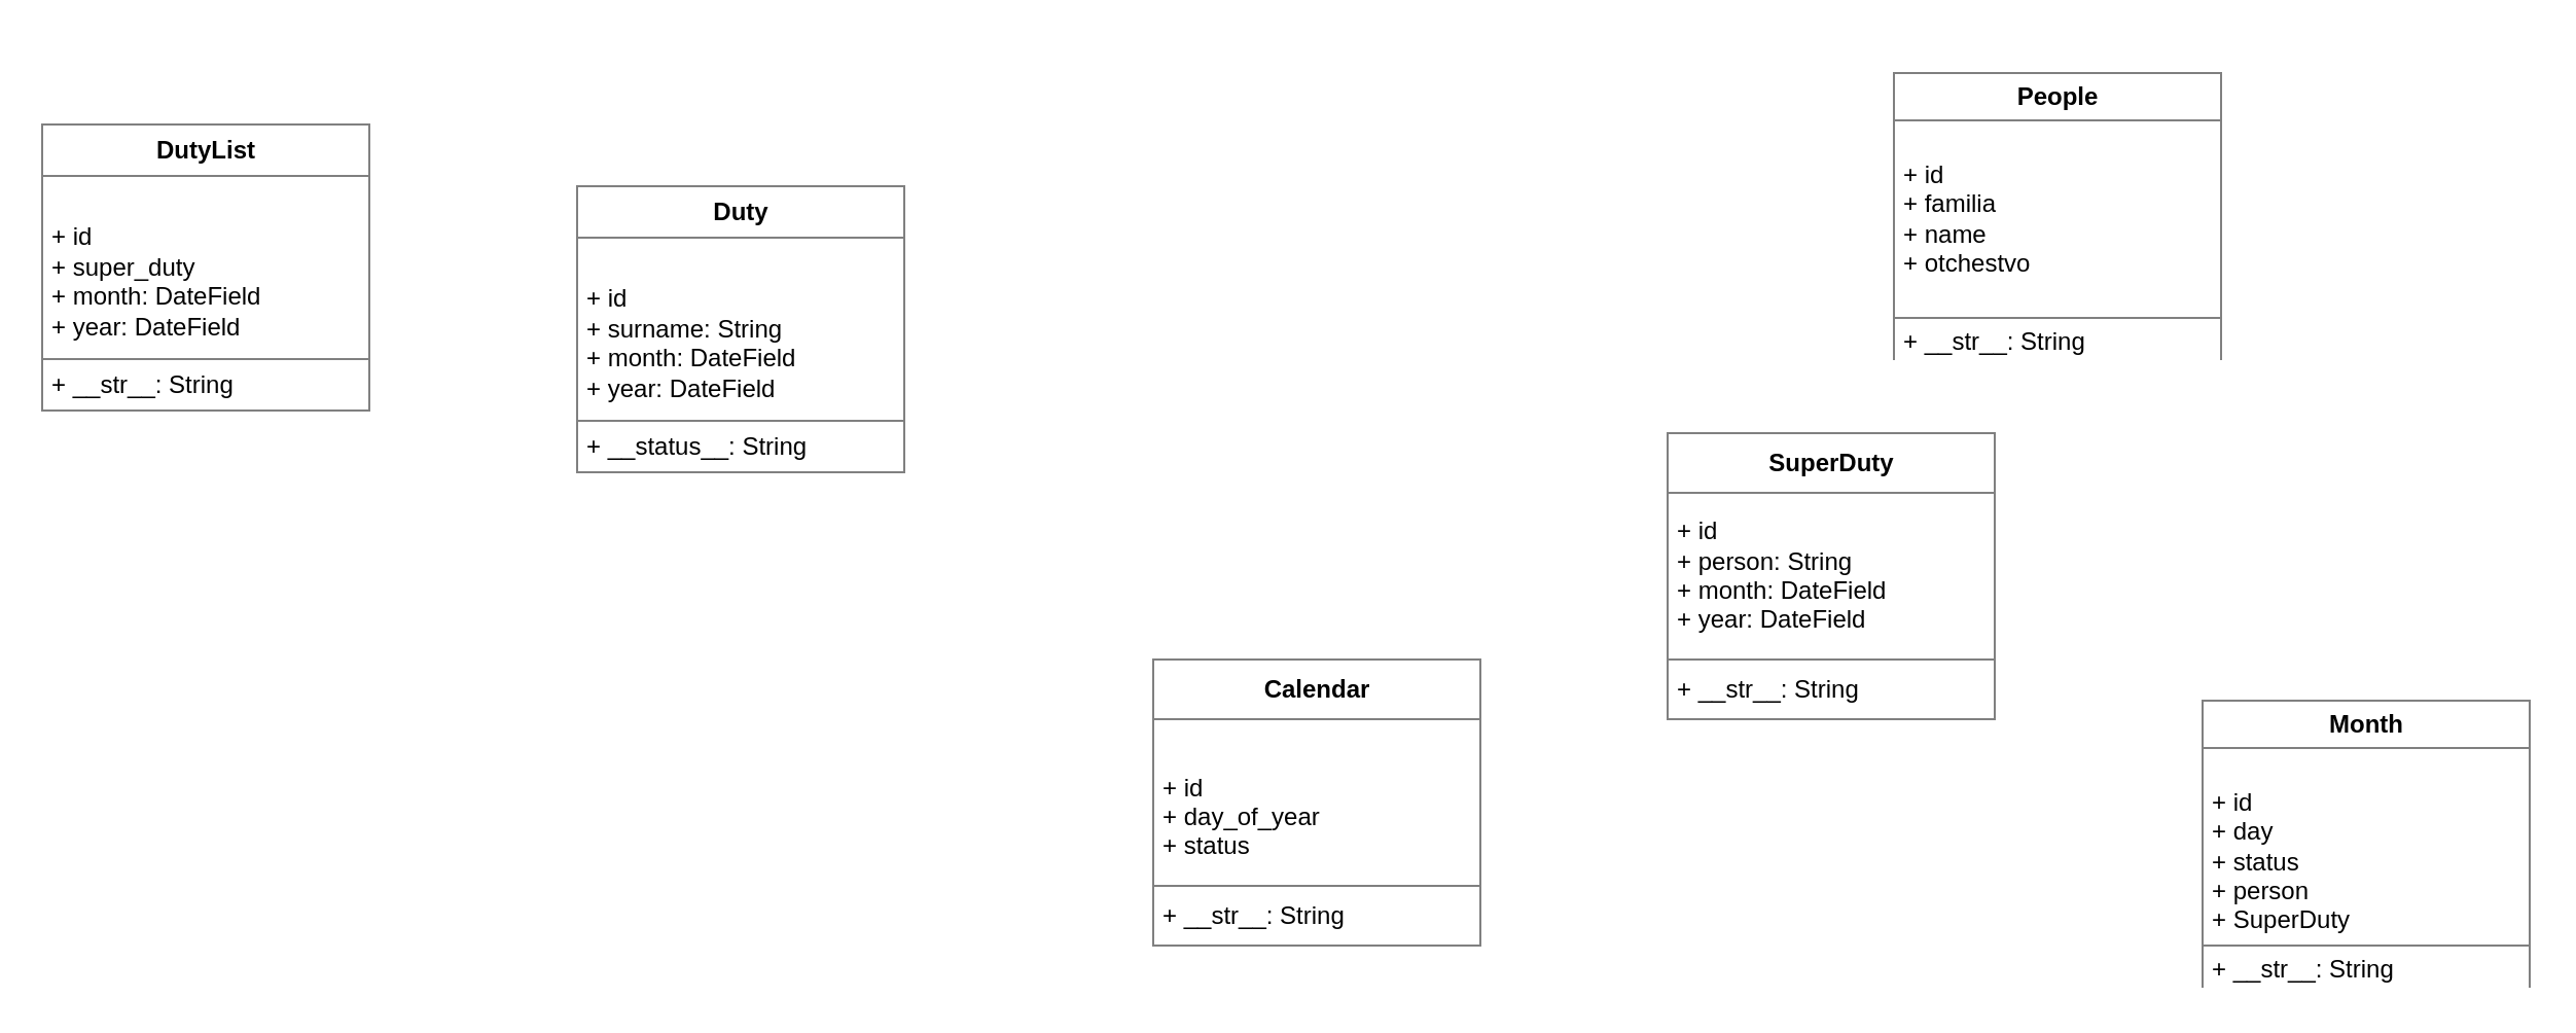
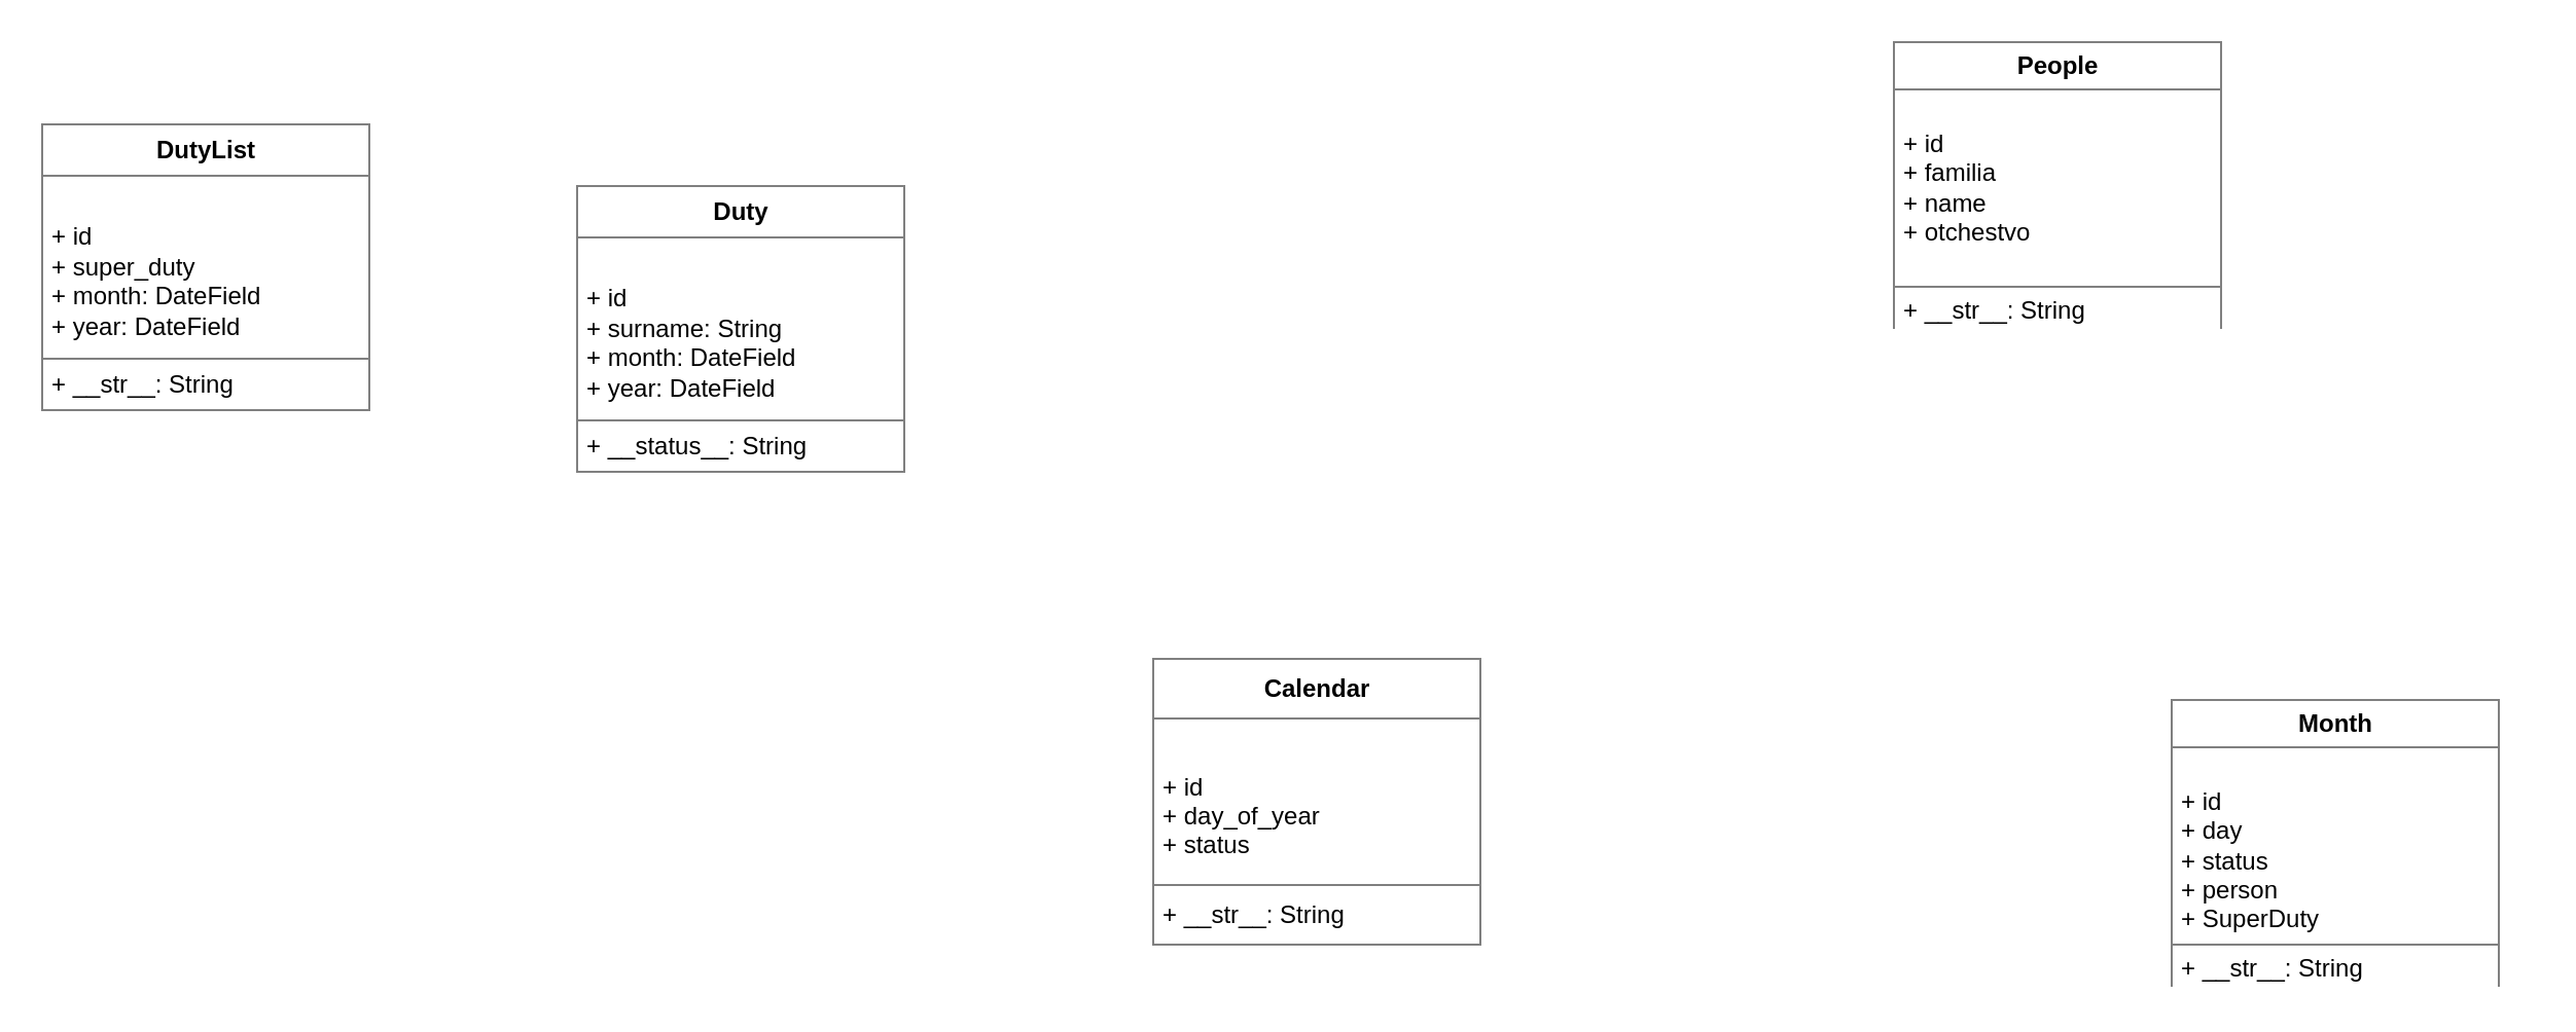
- <mxCell id="5" value="&lt;table border=&quot;1&quot; width=&quot;100%&quot; cellpadding=&quot;4&quot; style=&quot;width: 100% ; height: 100% ; border-collapse: collapse&quot;&gt;&lt;tbody&gt;&lt;tr&gt;&lt;th align=&quot;center&quot;&gt;People&lt;/th&gt;&lt;/tr&gt;&lt;tr&gt;&lt;td&gt;&lt;br&gt;+ id&lt;br&gt;+ familia&lt;br&gt;+ name&lt;br&gt;+ otchestvo&lt;br&gt;&lt;br&gt;&lt;/td&gt;&lt;/tr&gt;&lt;tr&gt;&lt;td&gt;+ __str__: String&lt;/td&gt;&lt;/tr&gt;&lt;/tbody&gt;&lt;/table&gt;" style="text;html=1;strokeColor=none;fillColor=none;overflow=fill;" vertex="1" parent="1"><mxGeometry x="920" y="35" width="160" height="140" as="geometry" /></mxCell>
+ <mxCell id="5" value="&lt;table border=&quot;1&quot; width=&quot;100%&quot; cellpadding=&quot;4&quot; style=&quot;width: 100% ; height: 100% ; border-collapse: collapse&quot;&gt;&lt;tbody&gt;&lt;tr&gt;&lt;th align=&quot;center&quot;&gt;People&lt;/th&gt;&lt;/tr&gt;&lt;tr&gt;&lt;td&gt;&lt;br&gt;+ id&lt;br&gt;+ familia&lt;br&gt;+ name&lt;br&gt;+ otchestvo&lt;br&gt;&lt;br&gt;&lt;/td&gt;&lt;/tr&gt;&lt;tr&gt;&lt;td&gt;+ __str__: String&lt;/td&gt;&lt;/tr&gt;&lt;/tbody&gt;&lt;/table&gt;" style="text;html=1;strokeColor=none;fillColor=none;overflow=fill;" vertex="1" parent="1"><mxGeometry x="920" y="20" width="160" height="140" as="geometry" /></mxCell>
- <mxCell id="2" value="&lt;table border=&quot;1&quot; width=&quot;100%&quot; cellpadding=&quot;4&quot; style=&quot;width: 100% ; height: 100% ; border-collapse: collapse&quot;&gt;&lt;tbody&gt;&lt;tr&gt;&lt;th align=&quot;center&quot;&gt;SuperDuty&lt;/th&gt;&lt;/tr&gt;&lt;tr&gt;&lt;td&gt;+ id&lt;br&gt;+ person: String&lt;br&gt;+ month: DateField&lt;br&gt;+ year: DateField&lt;/td&gt;&lt;/tr&gt;&lt;tr&gt;&lt;td&gt;+ __str__: String&lt;/td&gt;&lt;/tr&gt;&lt;/tbody&gt;&lt;/table&gt;" style="text;html=1;strokeColor=none;fillColor=none;overflow=fill;" vertex="1" parent="1"><mxGeometry x="810" y="210" width="160" height="140" as="geometry" /></mxCell>
- <mxCell id="7" value="&lt;table border=&quot;1&quot; width=&quot;100%&quot; cellpadding=&quot;4&quot; style=&quot;width: 100% ; height: 100% ; border-collapse: collapse&quot;&gt;&lt;tbody&gt;&lt;tr&gt;&lt;th align=&quot;center&quot;&gt;Month&lt;/th&gt;&lt;/tr&gt;&lt;tr&gt;&lt;td&gt;&lt;br&gt;+ id&lt;br&gt;+ day&lt;br&gt;+ status&lt;br&gt;+ person&lt;br&gt;+ SuperDuty&lt;/td&gt;&lt;/tr&gt;&lt;tr&gt;&lt;td&gt;+ __str__: String&lt;/td&gt;&lt;/tr&gt;&lt;/tbody&gt;&lt;/table&gt;" style="text;html=1;strokeColor=none;fillColor=none;overflow=fill;" vertex="1" parent="1"><mxGeometry x="1070" y="340" width="160" height="140" as="geometry" /></mxCell>
+ <mxCell id="7" value="&lt;table border=&quot;1&quot; width=&quot;100%&quot; cellpadding=&quot;4&quot; style=&quot;width: 100% ; height: 100% ; border-collapse: collapse&quot;&gt;&lt;tbody&gt;&lt;tr&gt;&lt;th align=&quot;center&quot;&gt;Month&lt;/th&gt;&lt;/tr&gt;&lt;tr&gt;&lt;td&gt;&lt;br&gt;+ id&lt;br&gt;+ day&lt;br&gt;+ status&lt;br&gt;+ person&lt;br&gt;+ SuperDuty&lt;/td&gt;&lt;/tr&gt;&lt;tr&gt;&lt;td&gt;+ __str__: String&lt;/td&gt;&lt;/tr&gt;&lt;/tbody&gt;&lt;/table&gt;" style="text;html=1;strokeColor=none;fillColor=none;overflow=fill;" vertex="1" parent="1"><mxGeometry x="1055" y="340" width="160" height="140" as="geometry" /></mxCell>
